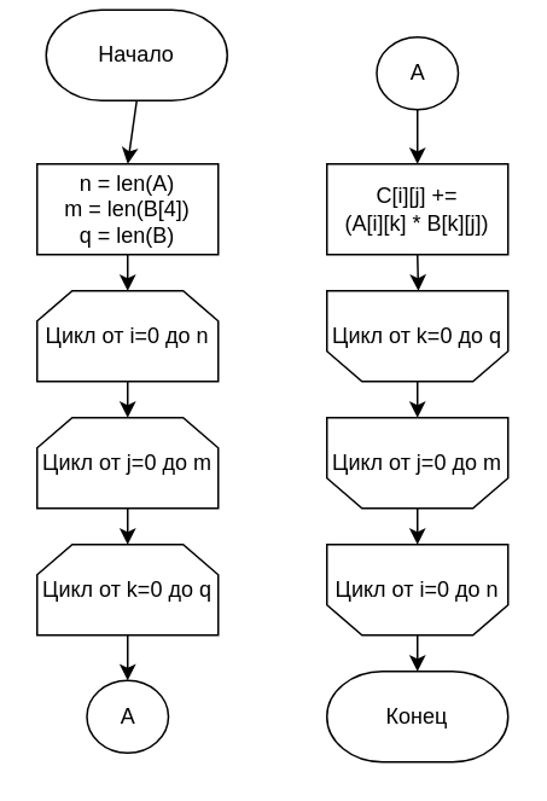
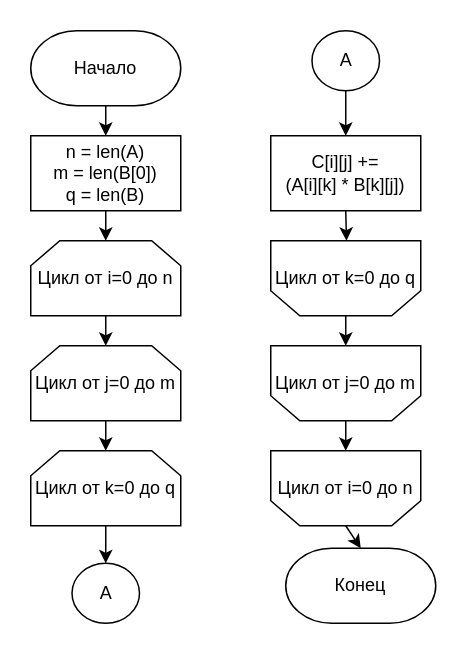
- <mxCell id="2" value="Начало" style="strokeWidth=1;html=1;shape=mxgraph.flowchart.terminator;whiteSpace=wrap;" parent="1" vertex="1"><mxGeometry x="25" y="5" width="100" height="50" as="geometry" /></mxCell>
+ <mxCell id="2" value="Начало" style="strokeWidth=1;html=1;shape=mxgraph.flowchart.terminator;whiteSpace=wrap;" parent="1" vertex="1"><mxGeometry x="20" y="20" width="100" height="50" as="geometry" /></mxCell>
- <mxCell id="3" value="n = len(A)&lt;br&gt;m = len(B[4])&lt;br&gt;q = len(B)" style="rounded=0;whiteSpace=wrap;html=1;absoluteArcSize=1;arcSize=14;strokeWidth=1;" parent="1" vertex="1"><mxGeometry x="20" y="90" width="100" height="50" as="geometry" /></mxCell>
+ <mxCell id="3" value="n = len(A)&lt;br&gt;m = len(B[0])&lt;br&gt;q = len(B)" style="rounded=0;whiteSpace=wrap;html=1;absoluteArcSize=1;arcSize=14;strokeWidth=1;" parent="1" vertex="1"><mxGeometry x="20" y="90" width="100" height="50" as="geometry" /></mxCell>
- <mxCell id="12" value="Конец" style="strokeWidth=1;html=1;shape=mxgraph.flowchart.terminator;whiteSpace=wrap;" parent="1" vertex="1"><mxGeometry x="180" y="370" width="100" height="50" as="geometry" /></mxCell>
+ <mxCell id="12" value="Конец" style="strokeWidth=1;html=1;shape=mxgraph.flowchart.terminator;whiteSpace=wrap;" parent="1" vertex="1"><mxGeometry x="190" y="365" width="100" height="50" as="geometry" /></mxCell>
